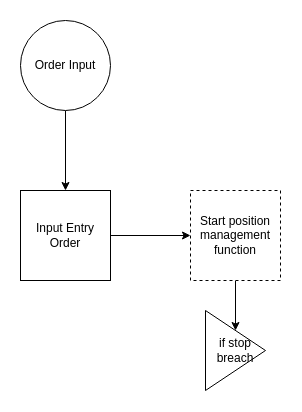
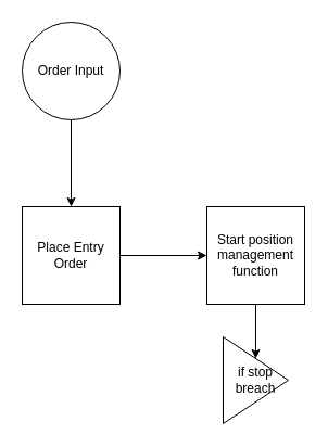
- <mxCell id="5" value="Input Entry Order" style="whiteSpace=wrap;html=1;aspect=fixed;" parent="1" vertex="1"><mxGeometry x="20" y="190" width="90" height="90" as="geometry" /></mxCell>
+ <mxCell id="5" value="Place Entry Order" style="whiteSpace=wrap;html=1;aspect=fixed;" parent="1" vertex="1"><mxGeometry x="20" y="190" width="90" height="90" as="geometry" /></mxCell>
- <mxCell id="7" value="Start position management function" style="whiteSpace=wrap;html=1;aspect=fixed;dashed=1;" parent="1" vertex="1"><mxGeometry x="190" y="190" width="90" height="90" as="geometry" /></mxCell>
+ <mxCell id="7" value="Start position management function" style="whiteSpace=wrap;html=1;aspect=fixed;" parent="1" vertex="1"><mxGeometry x="190" y="190" width="90" height="90" as="geometry" /></mxCell>
